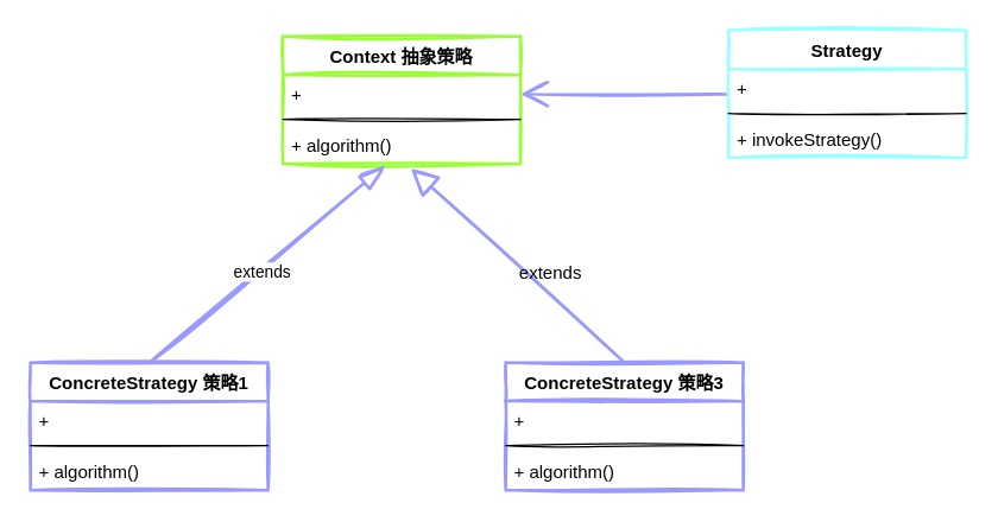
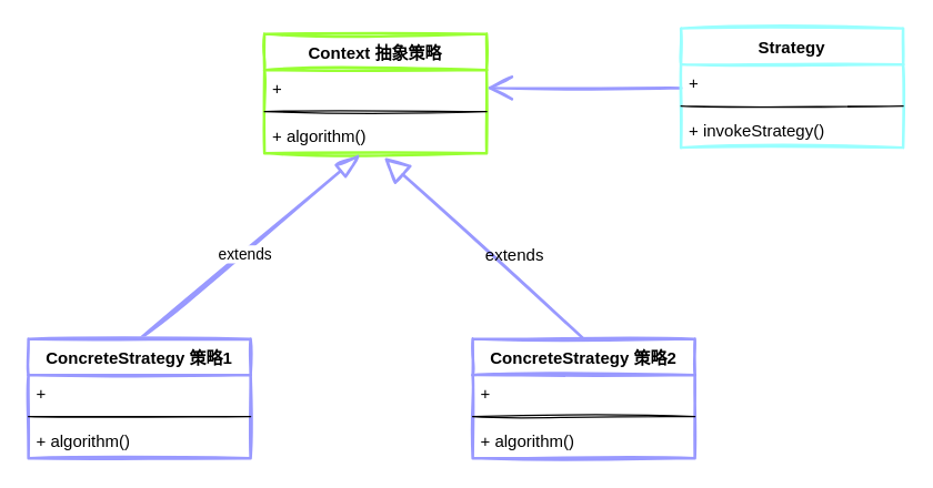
- <mxCell id="13" value="ConcreteStrategy 策略3" style="swimlane;fontStyle=1;align=center;verticalAlign=top;childLayout=stackLayout;horizontal=1;startSize=26;horizontalStack=0;resizeParent=1;resizeParentMax=0;resizeLast=0;collapsible=1;marginBottom=0;strokeWidth=2;strokeColor=#9999FF;sketch=1;" vertex="1" parent="1"><mxGeometry x="340" y="244" width="160" height="86" as="geometry" /></mxCell>
+ <mxCell id="13" value="ConcreteStrategy 策略2" style="swimlane;fontStyle=1;align=center;verticalAlign=top;childLayout=stackLayout;horizontal=1;startSize=26;horizontalStack=0;resizeParent=1;resizeParentMax=0;resizeLast=0;collapsible=1;marginBottom=0;strokeWidth=2;strokeColor=#9999FF;sketch=1;" vertex="1" parent="1"><mxGeometry x="340" y="244" width="160" height="86" as="geometry" /></mxCell>
